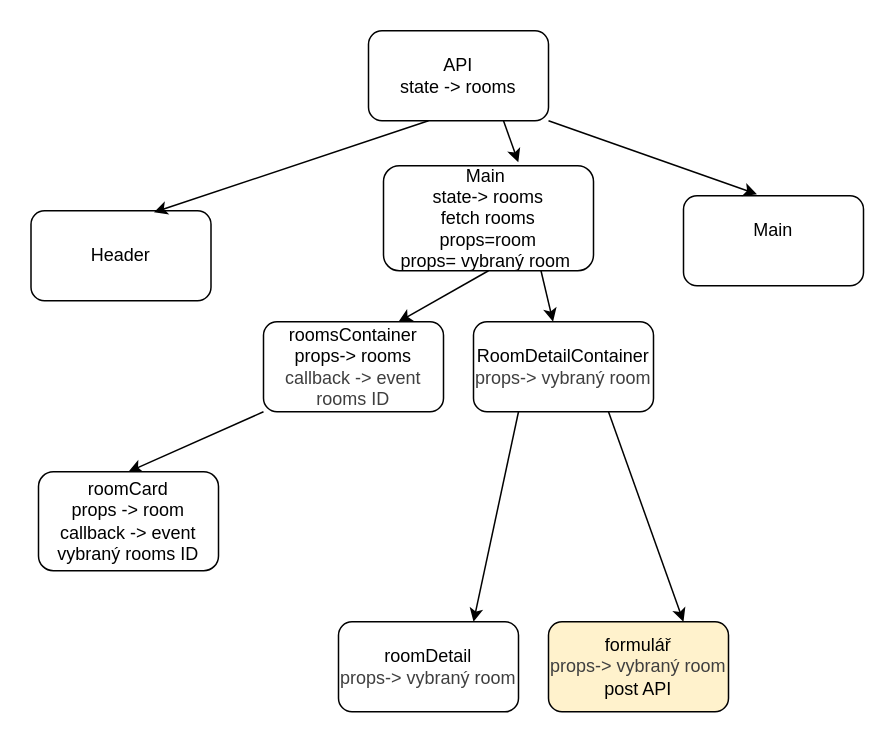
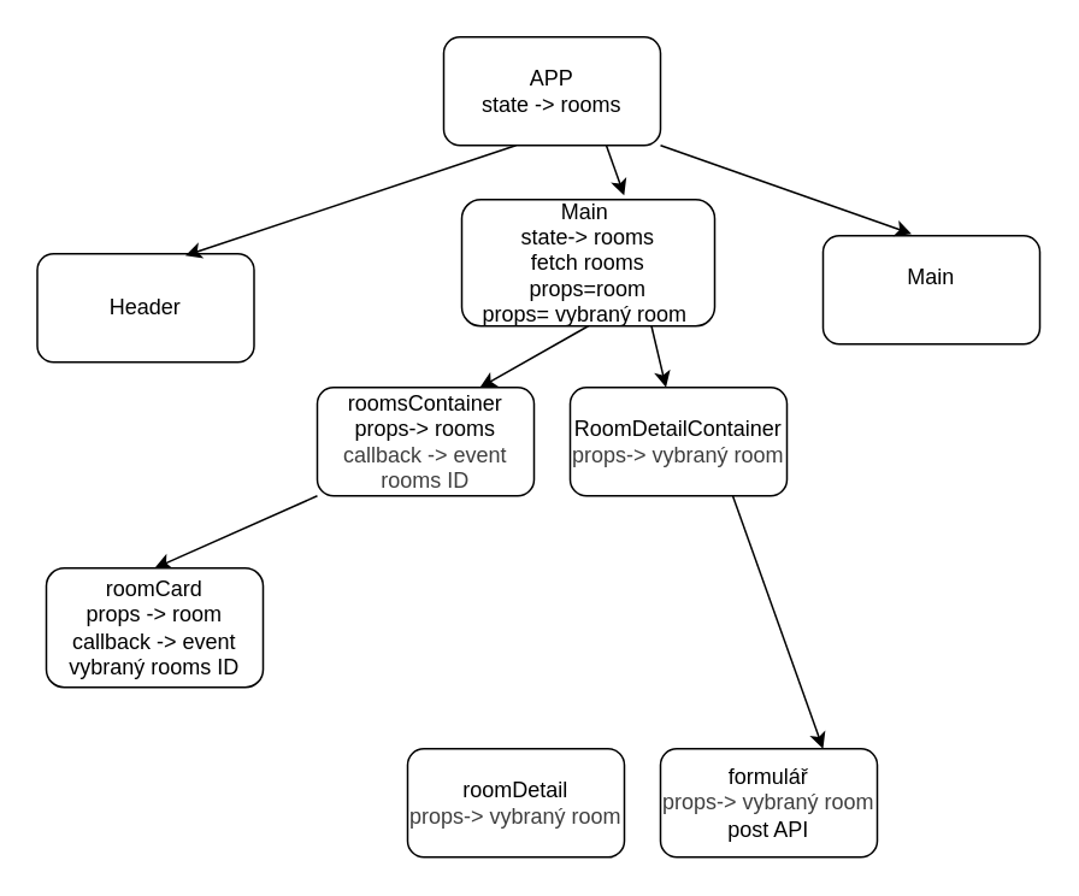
- <mxCell id="13" value="API&lt;div&gt;state -&amp;gt; rooms&lt;/div&gt;" style="rounded=1;whiteSpace=wrap;html=1;" parent="1" vertex="1"><mxGeometry x="245" y="20" width="120" height="60" as="geometry" /></mxCell>
+ <mxCell id="13" value="APP&lt;div&gt;state -&amp;gt; rooms&lt;/div&gt;" style="rounded=1;whiteSpace=wrap;html=1;" parent="1" vertex="1"><mxGeometry x="245" y="20" width="120" height="60" as="geometry" /></mxCell>
- <mxCell id="5" style="edgeStyle=none;html=1;exitX=0.25;exitY=1;exitDx=0;exitDy=0;entryX=0.75;entryY=0;entryDx=0;entryDy=0;" parent="1" source="7" target="10" edge="1"><mxGeometry relative="1" as="geometry" /></mxCell>
- <mxCell id="11" value="formulář&lt;div&gt;&lt;span style=&quot;color: rgb(63, 63, 63);&quot;&gt;props-&amp;gt;&amp;nbsp;&lt;/span&gt;&lt;span style=&quot;color: rgb(63, 63, 63); background-color: transparent;&quot;&gt;vybraný room&lt;/span&gt;&lt;/div&gt;&lt;div&gt;post API&lt;/div&gt;" style="rounded=1;whiteSpace=wrap;html=1;fillColor=#fff2cc;" parent="1" vertex="1"><mxGeometry x="365" y="414" width="120" height="60" as="geometry" /></mxCell>
+ <mxCell id="11" value="formulář&lt;div&gt;&lt;span style=&quot;color: rgb(63, 63, 63);&quot;&gt;props-&amp;gt;&amp;nbsp;&lt;/span&gt;&lt;span style=&quot;color: rgb(63, 63, 63); background-color: transparent;&quot;&gt;vybraný room&lt;/span&gt;&lt;/div&gt;&lt;div&gt;post API&lt;/div&gt;" style="rounded=1;whiteSpace=wrap;html=1;" parent="1" vertex="1"><mxGeometry x="365" y="414" width="120" height="60" as="geometry" /></mxCell>
